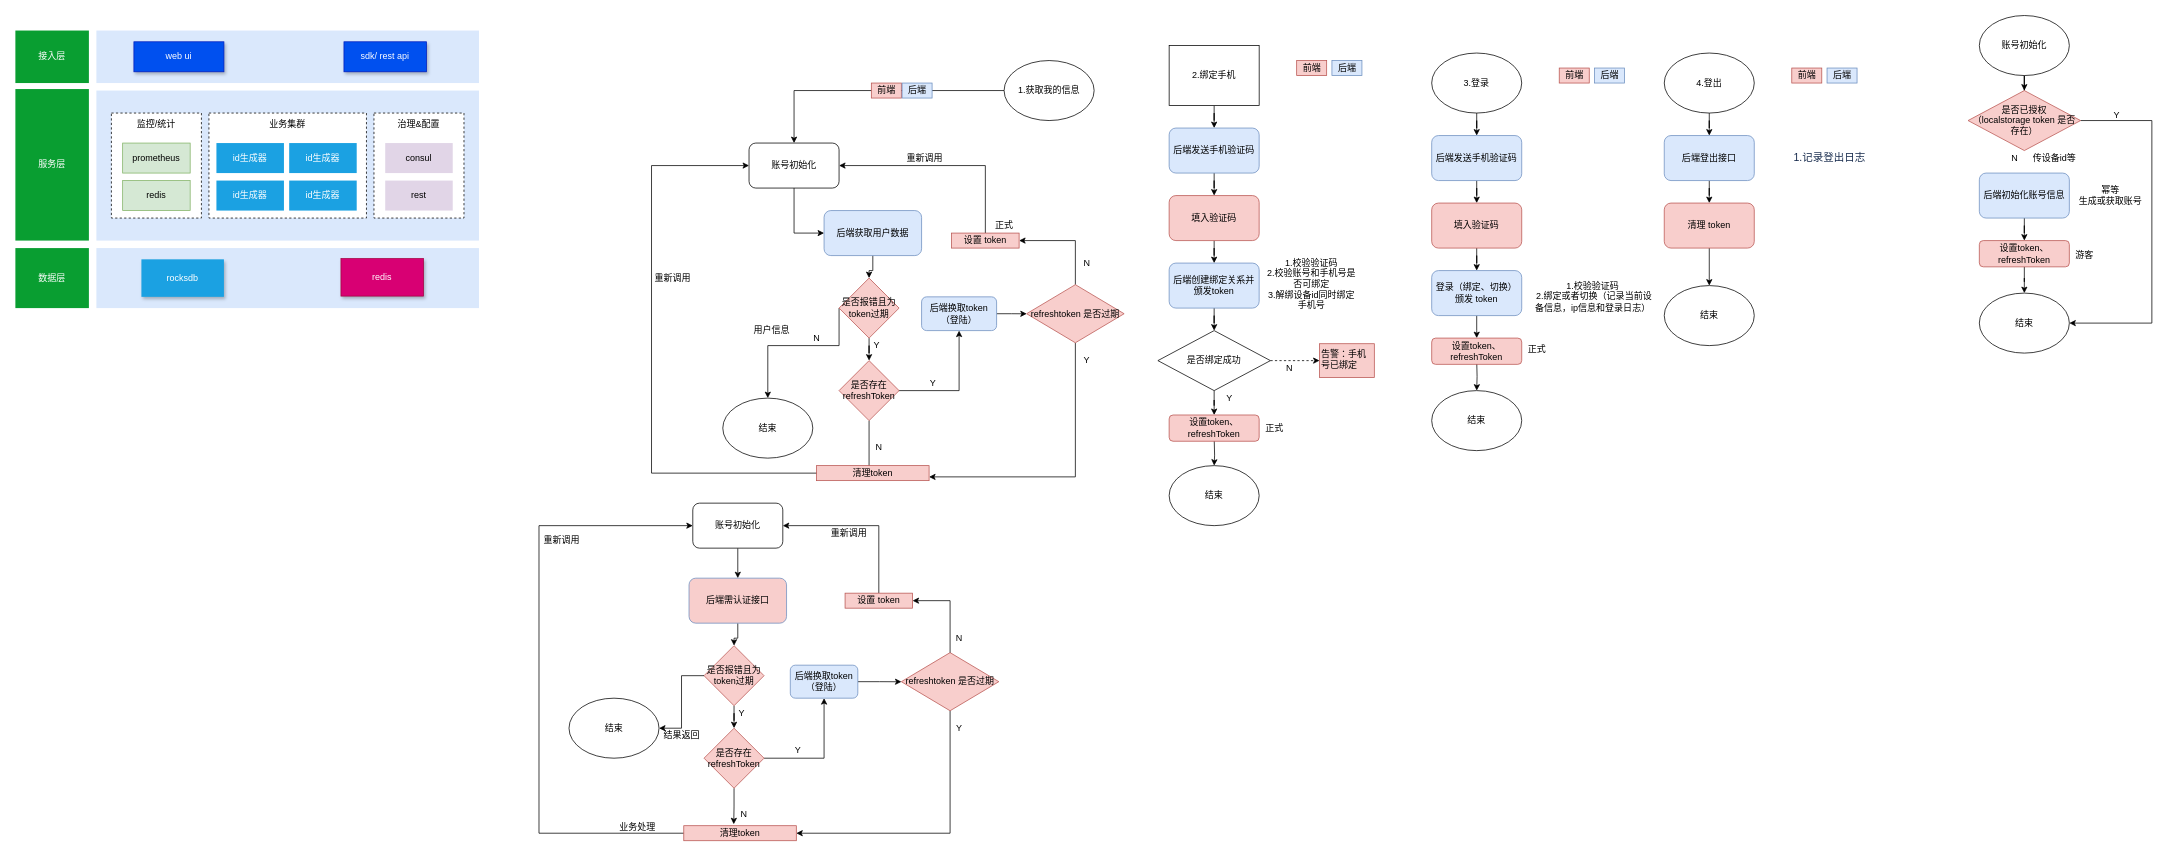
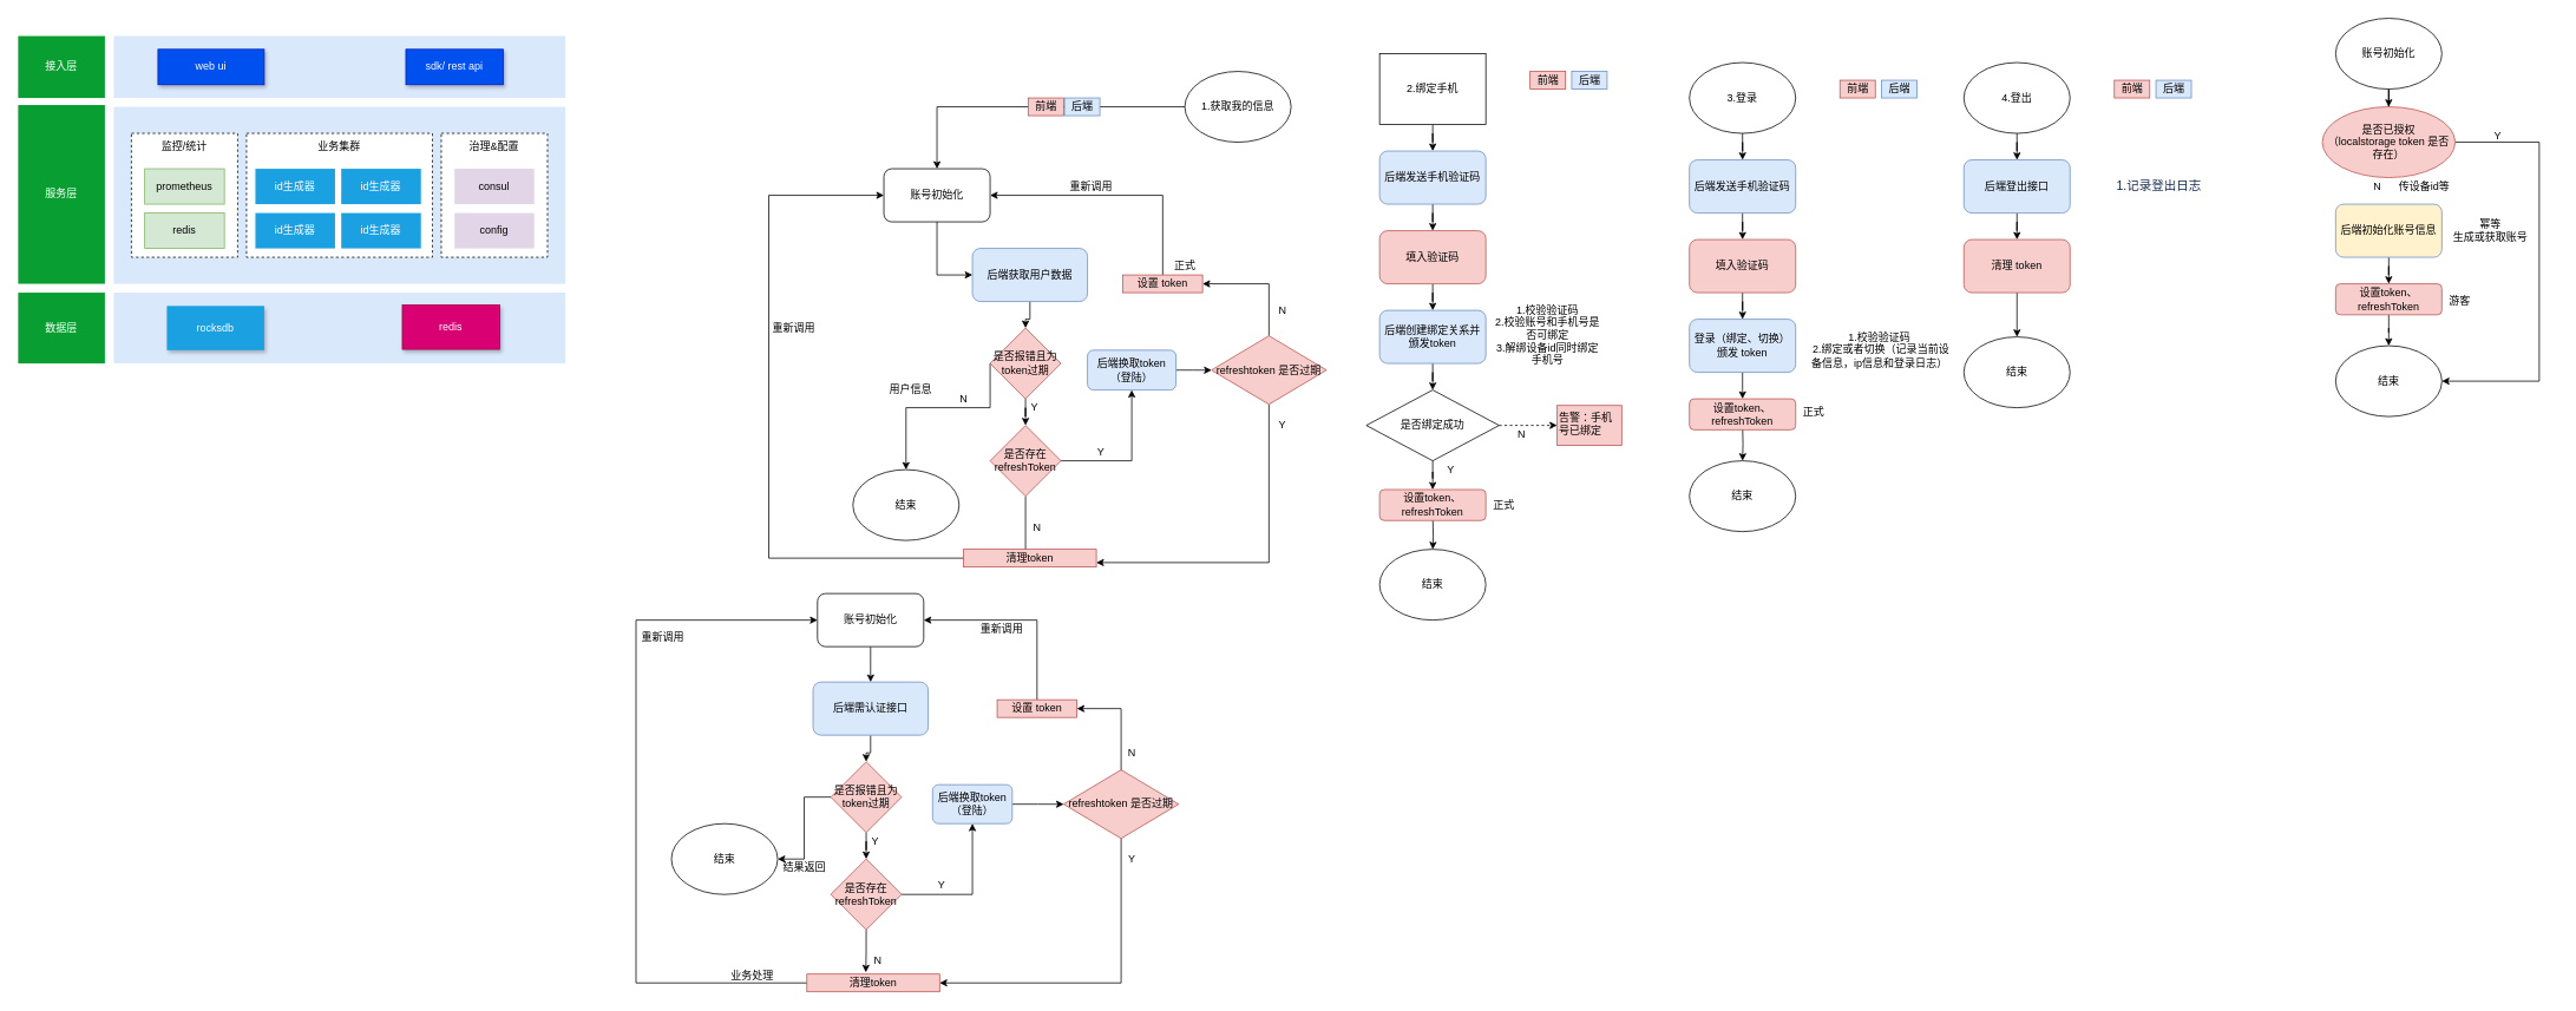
- <mxCell id="109" value="是否已授权&lt;br&gt;（localstorage token 是否存在）" style="rhombus;whiteSpace=wrap;html=1;fillColor=#f8cecc;strokeColor=#b85450;" parent="1" vertex="1"><mxGeometry x="2623" y="120" width="150" height="80" as="geometry" /></mxCell>
+ <mxCell id="109" value="是否已授权&lt;br&gt;（localstorage token 是否存在）" style="ellipse;whiteSpace=wrap;html=1;fillColor=#f8cecc;strokeColor=#b85450;" parent="1" vertex="1"><mxGeometry x="2623" y="120" width="150" height="80" as="geometry" /></mxCell>
- <mxCell id="144" value="rest" style="rounded=0;whiteSpace=wrap;html=1;fillColor=#e1d5e7;strokeColor=none;shadow=0;glass=0;" parent="1" vertex="1"><mxGeometry x="513" y="240" width="90" height="40" as="geometry" /></mxCell>
+ <mxCell id="144" value="config" style="rounded=0;whiteSpace=wrap;html=1;fillColor=#e1d5e7;strokeColor=none;shadow=0;glass=0;" parent="1" vertex="1"><mxGeometry x="513" y="240" width="90" height="40" as="geometry" /></mxCell>
- <mxCell id="73" value="后端初始化账号信息" style="rounded=1;whiteSpace=wrap;html=1;fillColor=#dae8fc;strokeColor=#6c8ebf;" parent="1" vertex="1"><mxGeometry x="2638" y="230" width="120" height="60" as="geometry" /></mxCell>
+ <mxCell id="73" value="后端初始化账号信息" style="rounded=1;whiteSpace=wrap;html=1;fillColor=#fff2cc;strokeColor=#6c8ebf;" parent="1" vertex="1"><mxGeometry x="2638" y="230" width="120" height="60" as="geometry" /></mxCell>
- <mxCell id="80" value="后端需认证接口" style="rounded=1;whiteSpace=wrap;html=1;fillColor=#f8cecc;strokeColor=#6c8ebf;" parent="1" vertex="1"><mxGeometry x="918" y="770" width="130" height="60" as="geometry" /></mxCell>
+ <mxCell id="80" value="后端需认证接口" style="rounded=1;whiteSpace=wrap;html=1;fillColor=#dae8fc;strokeColor=#6c8ebf;" parent="1" vertex="1"><mxGeometry x="918" y="770" width="130" height="60" as="geometry" /></mxCell>
